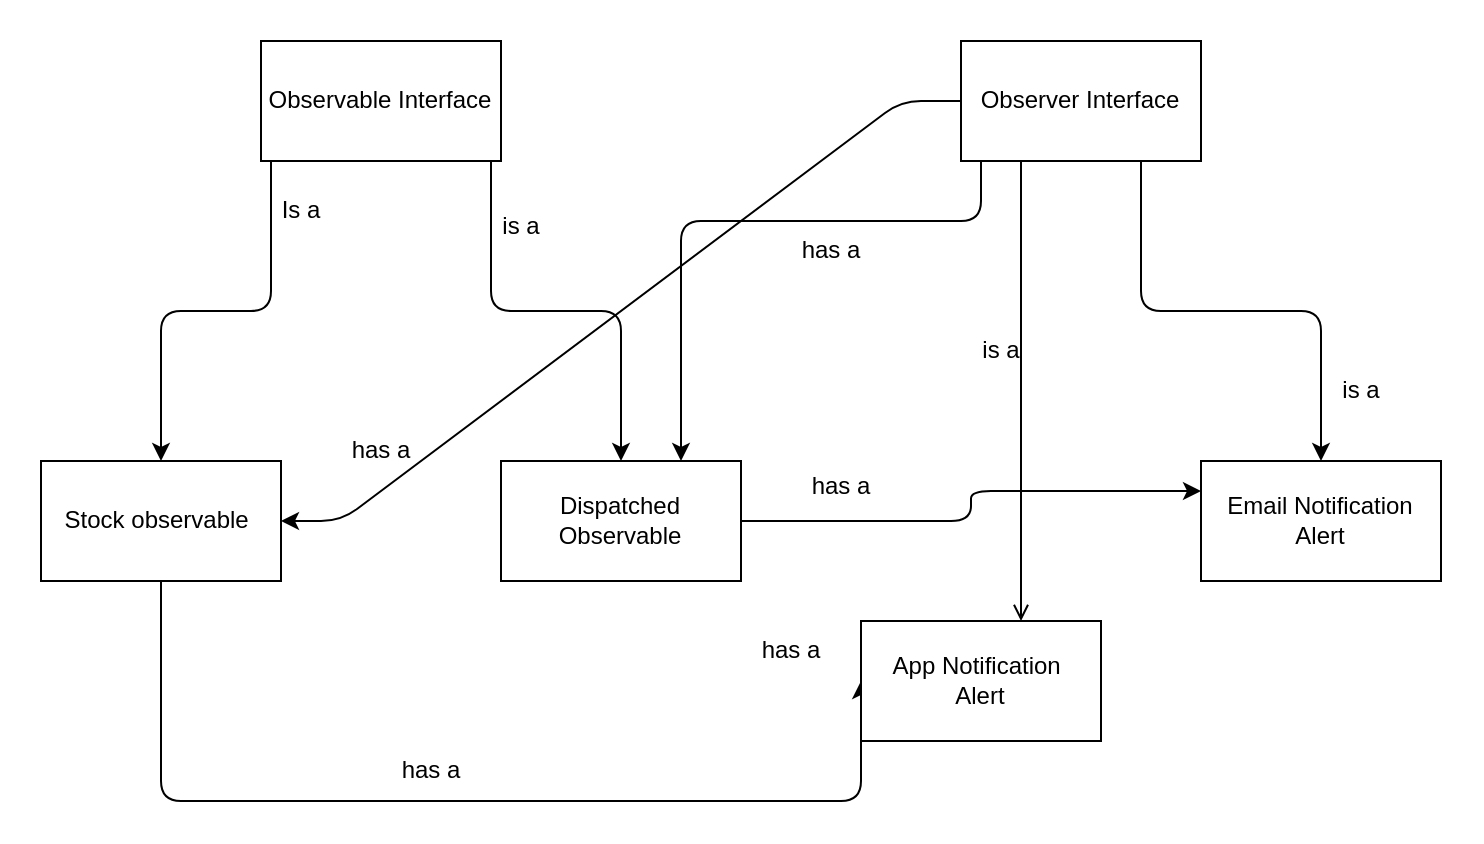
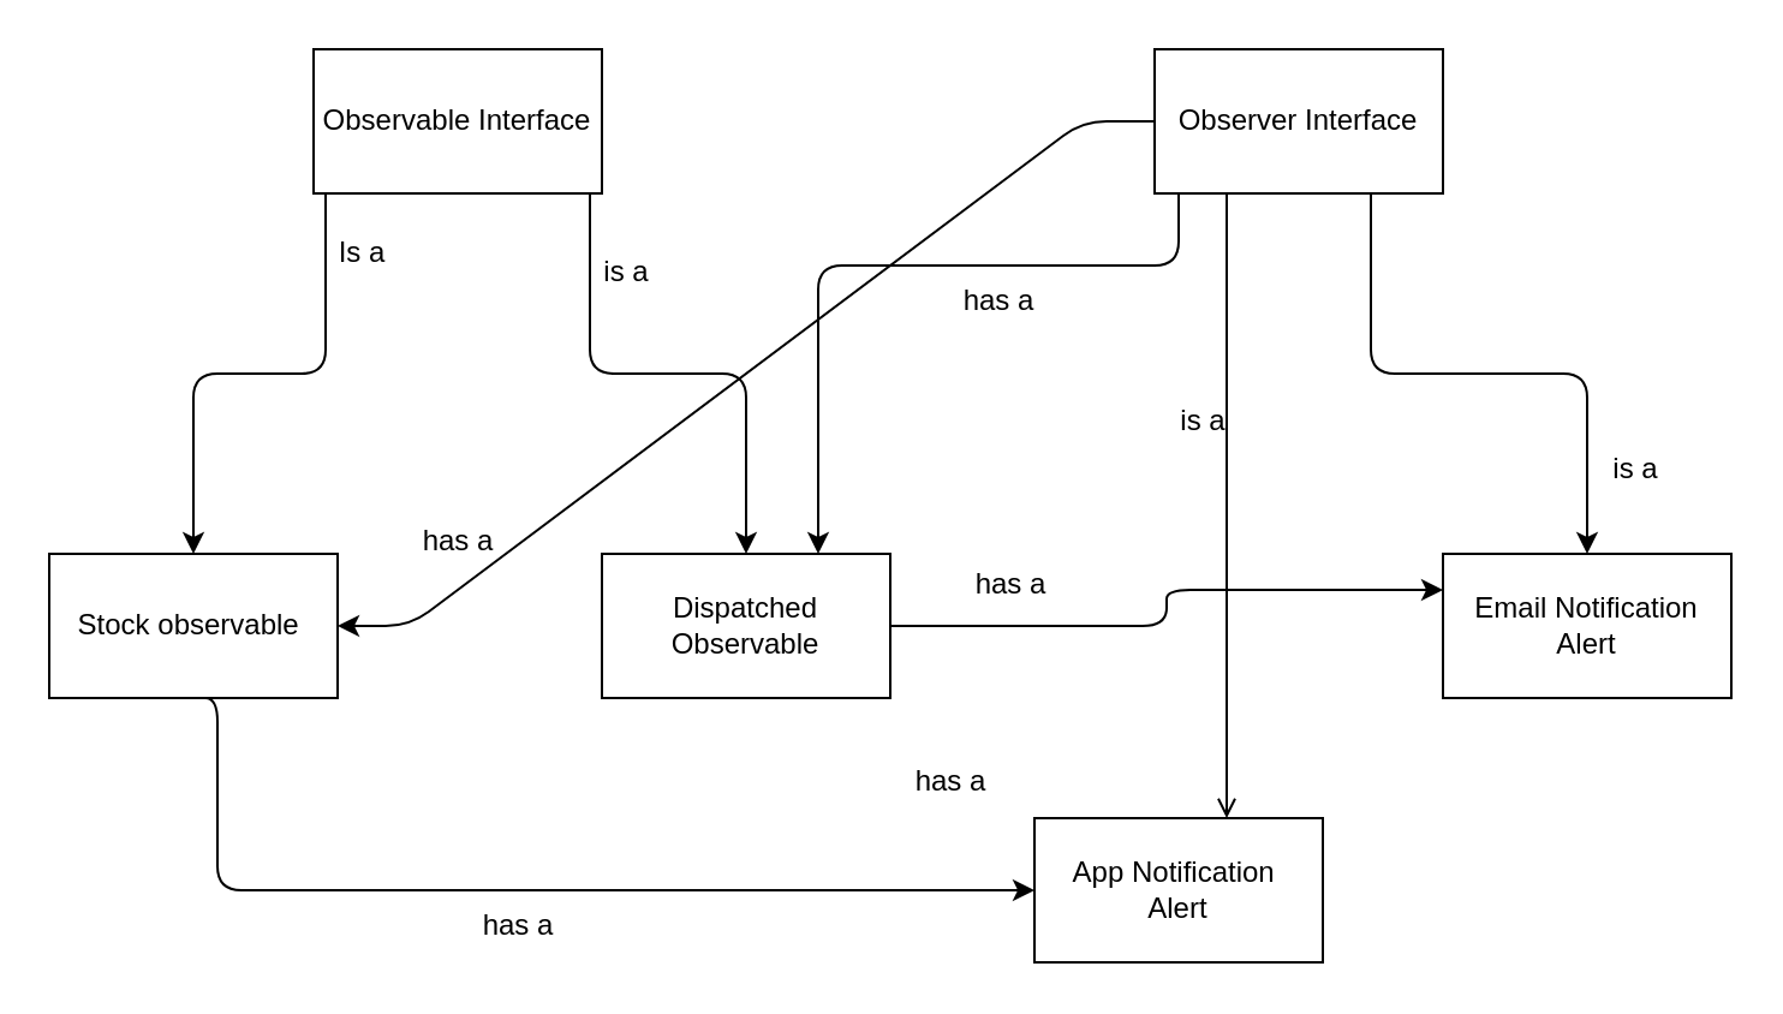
- <mxCell id="16" value="App Notification&amp;nbsp;&lt;div&gt;Alert&lt;/div&gt;" style="whiteSpace=wrap;html=1;" vertex="1" parent="1"><mxGeometry x="430" y="310" width="120" height="60" as="geometry" /></mxCell>
+ <mxCell id="16" value="App Notification&amp;nbsp;&lt;div&gt;Alert&lt;/div&gt;" style="whiteSpace=wrap;html=1;" vertex="1" parent="1"><mxGeometry x="430" y="340" width="120" height="60" as="geometry" /></mxCell>
